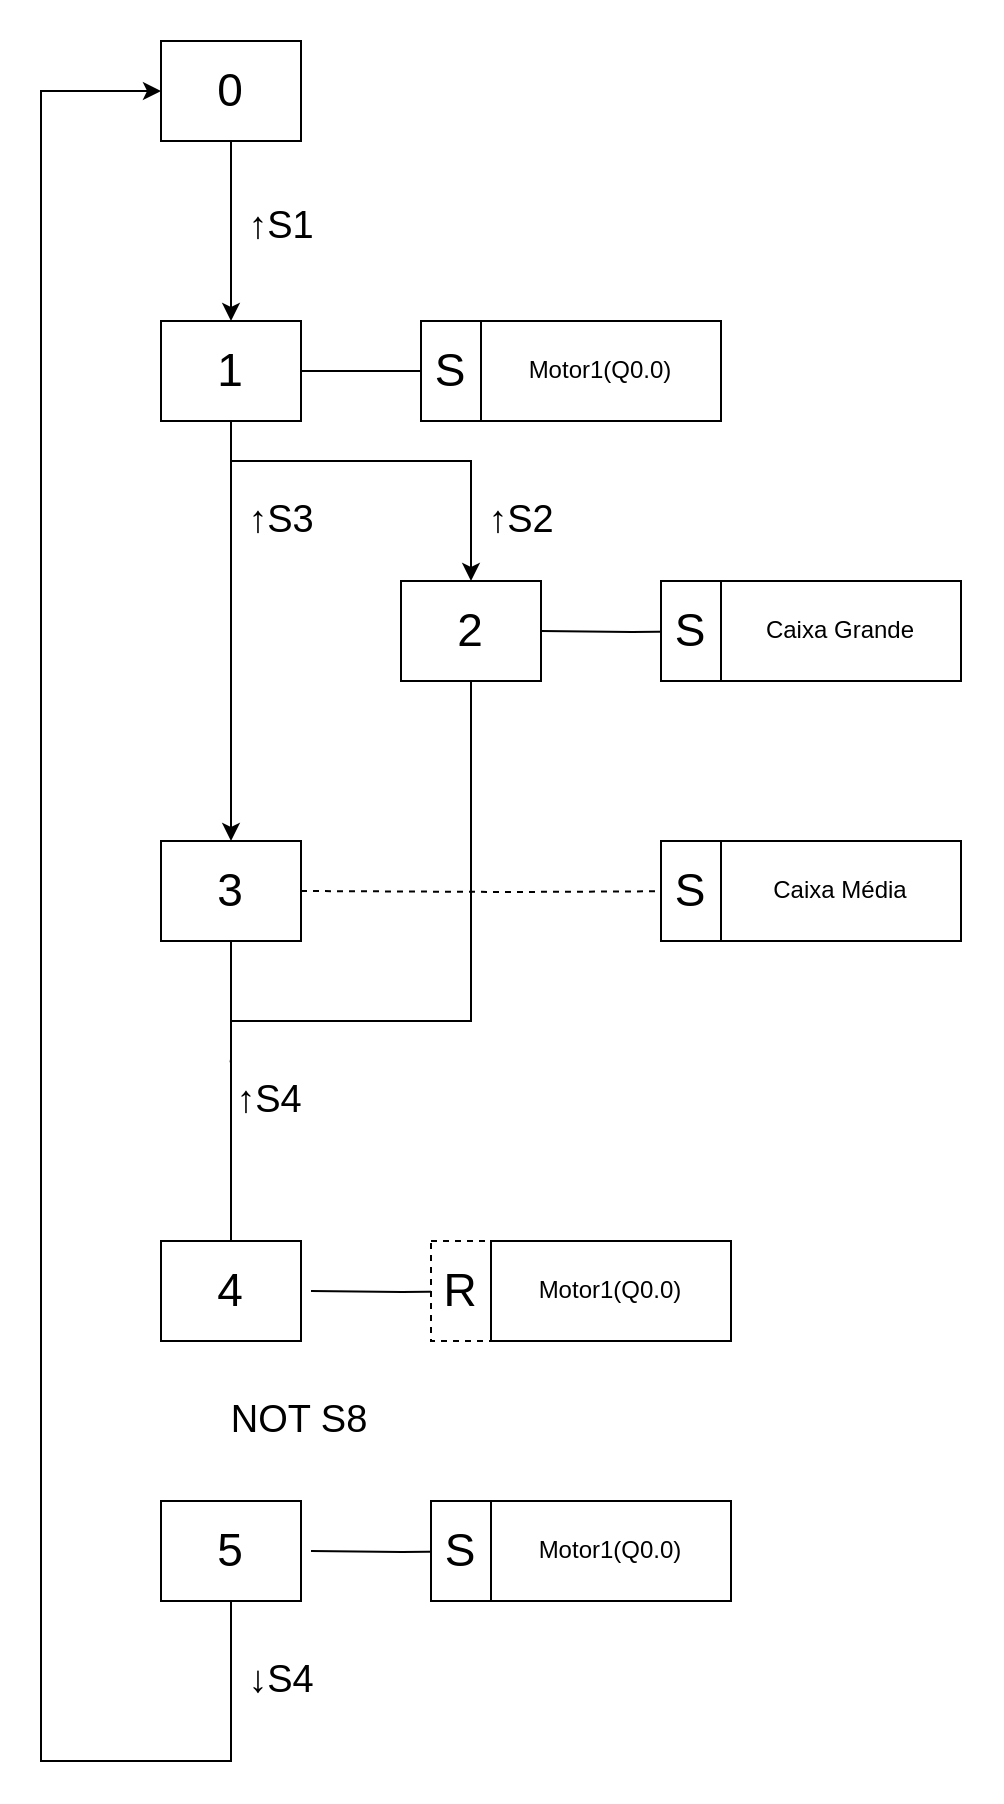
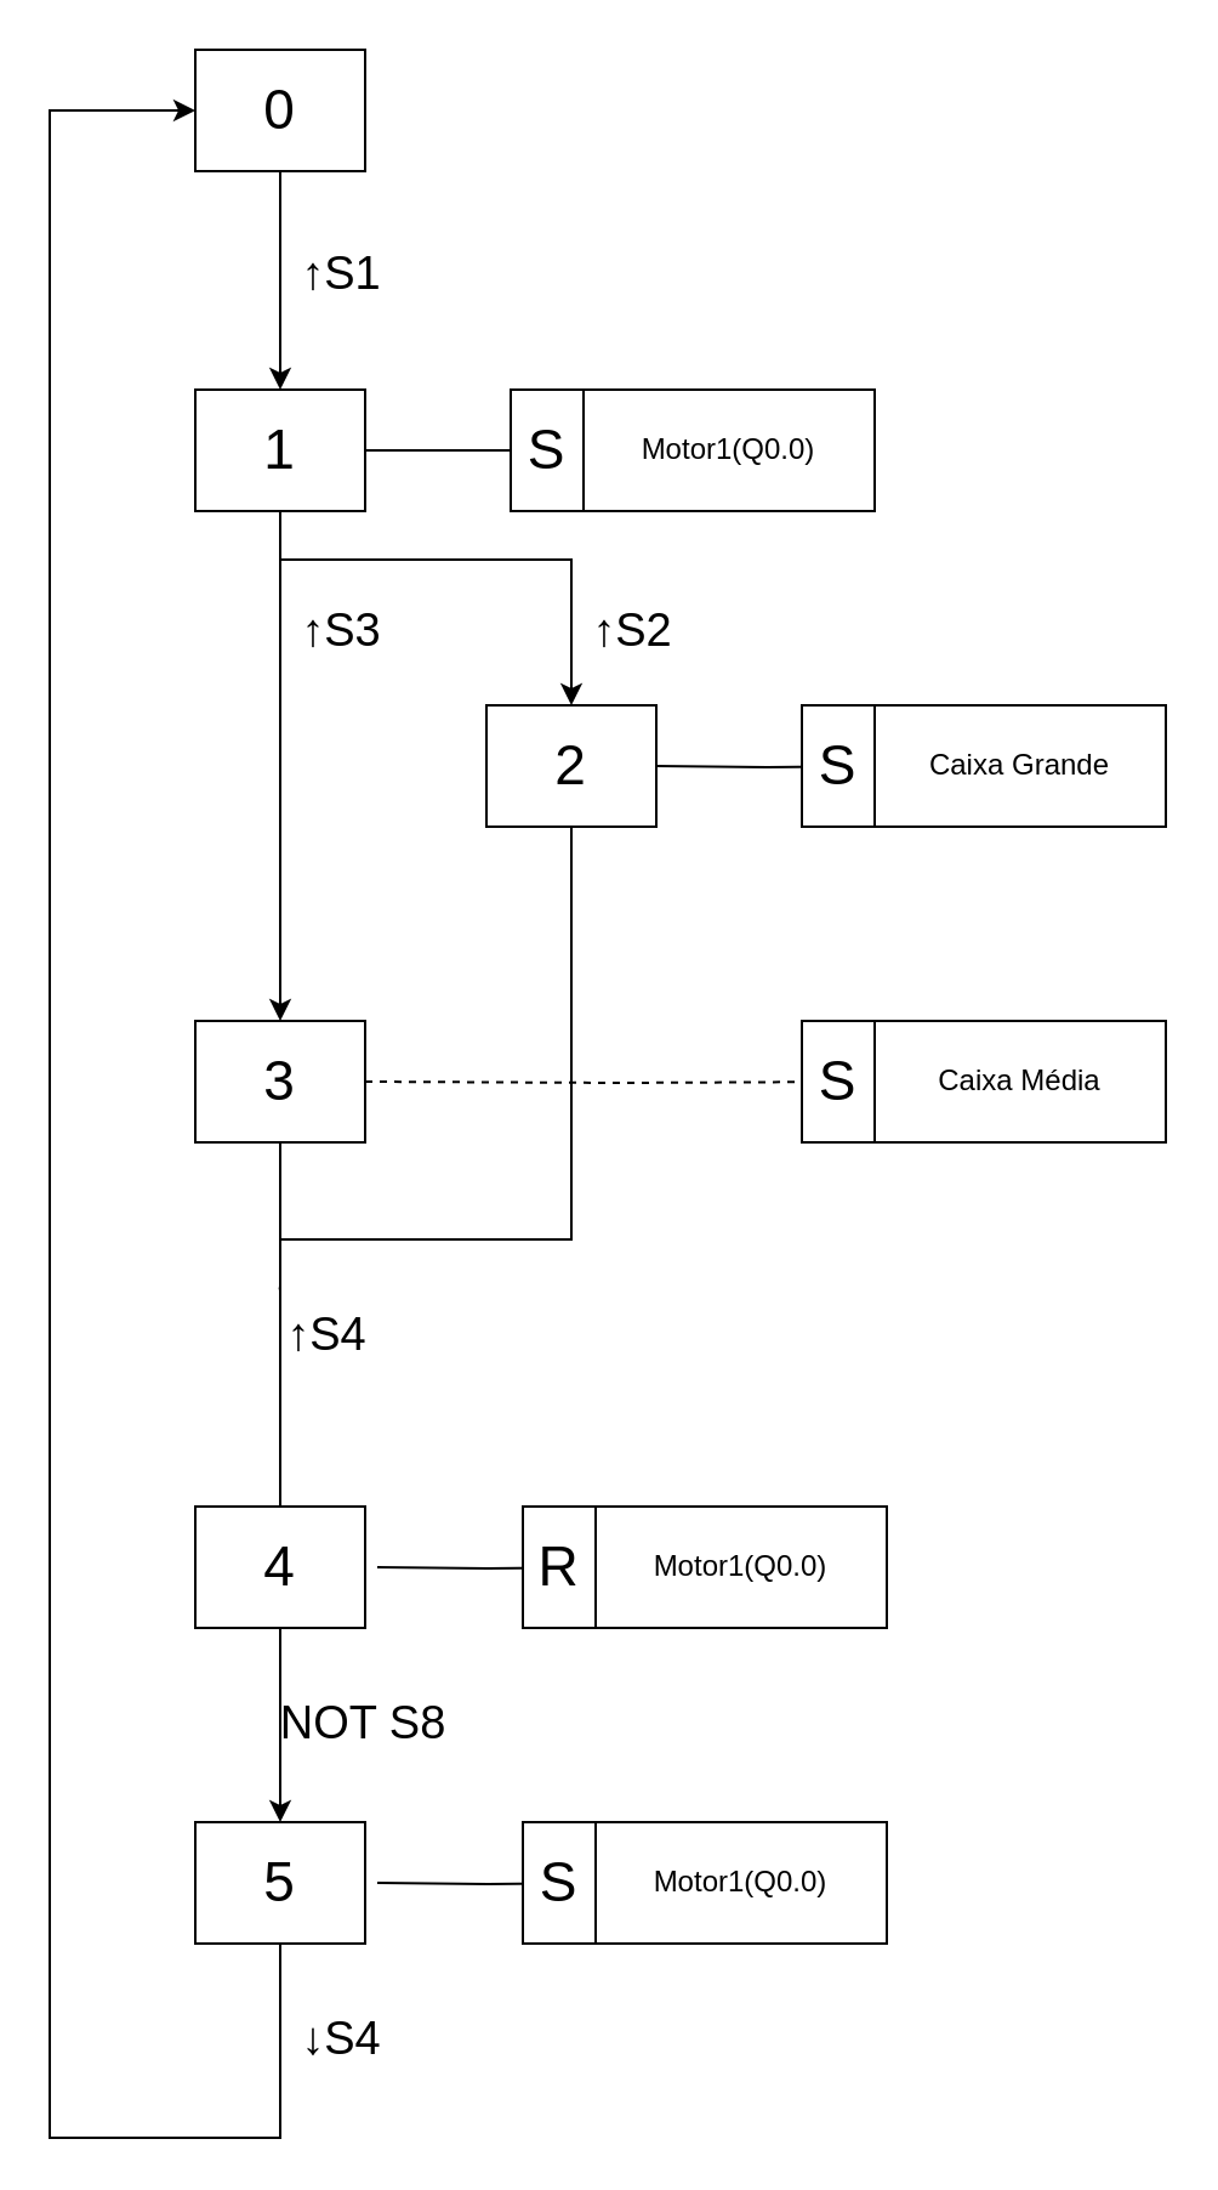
- <mxCell id="29" value="&lt;span style=&quot;font-size: 23px;&quot;&gt;R&lt;/span&gt;" style="rounded=0;whiteSpace=wrap;html=1;dashed=1;" parent="1" vertex="1"><mxGeometry x="215" y="620" width="30" height="50" as="geometry" /></mxCell>
+ <mxCell id="29" value="&lt;span style=&quot;font-size: 23px;&quot;&gt;R&lt;/span&gt;" style="rounded=0;whiteSpace=wrap;html=1;" parent="1" vertex="1"><mxGeometry x="215" y="620" width="30" height="50" as="geometry" /></mxCell>
+ <mxCell id="23" value="" style="edgeStyle=orthogonalEdgeStyle;rounded=0;orthogonalLoop=1;jettySize=auto;html=1;" parent="1" source="24" target="27" edge="1"><mxGeometry relative="1" as="geometry" /></mxCell>
